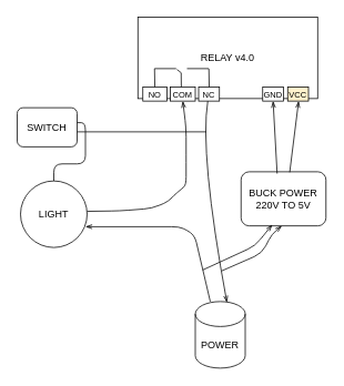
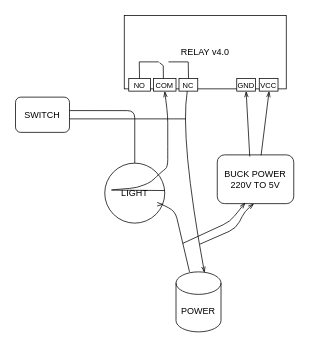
- <mxCell id="7" value="VCC" style="rounded=0;whiteSpace=wrap;html=1;fontSize=10;fillColor=#fff2cc;" parent="1" vertex="1"><mxGeometry x="345" y="104" width="25" height="17" as="geometry" /></mxCell>
+ <mxCell id="7" value="VCC" style="rounded=0;whiteSpace=wrap;html=1;fontSize=10;" parent="1" vertex="1"><mxGeometry x="345" y="104" width="25" height="17" as="geometry" /></mxCell>
- <mxCell id="10" value="LIGHT" style="ellipse;whiteSpace=wrap;html=1;aspect=fixed;" parent="1" vertex="1"><mxGeometry x="24" y="217" width="80" height="80" as="geometry" /></mxCell>
+ <mxCell id="10" value="LIGHT" style="ellipse;whiteSpace=wrap;html=1;aspect=fixed;" parent="1" vertex="1"><mxGeometry x="139" y="217" width="80" height="80" as="geometry" /></mxCell>
